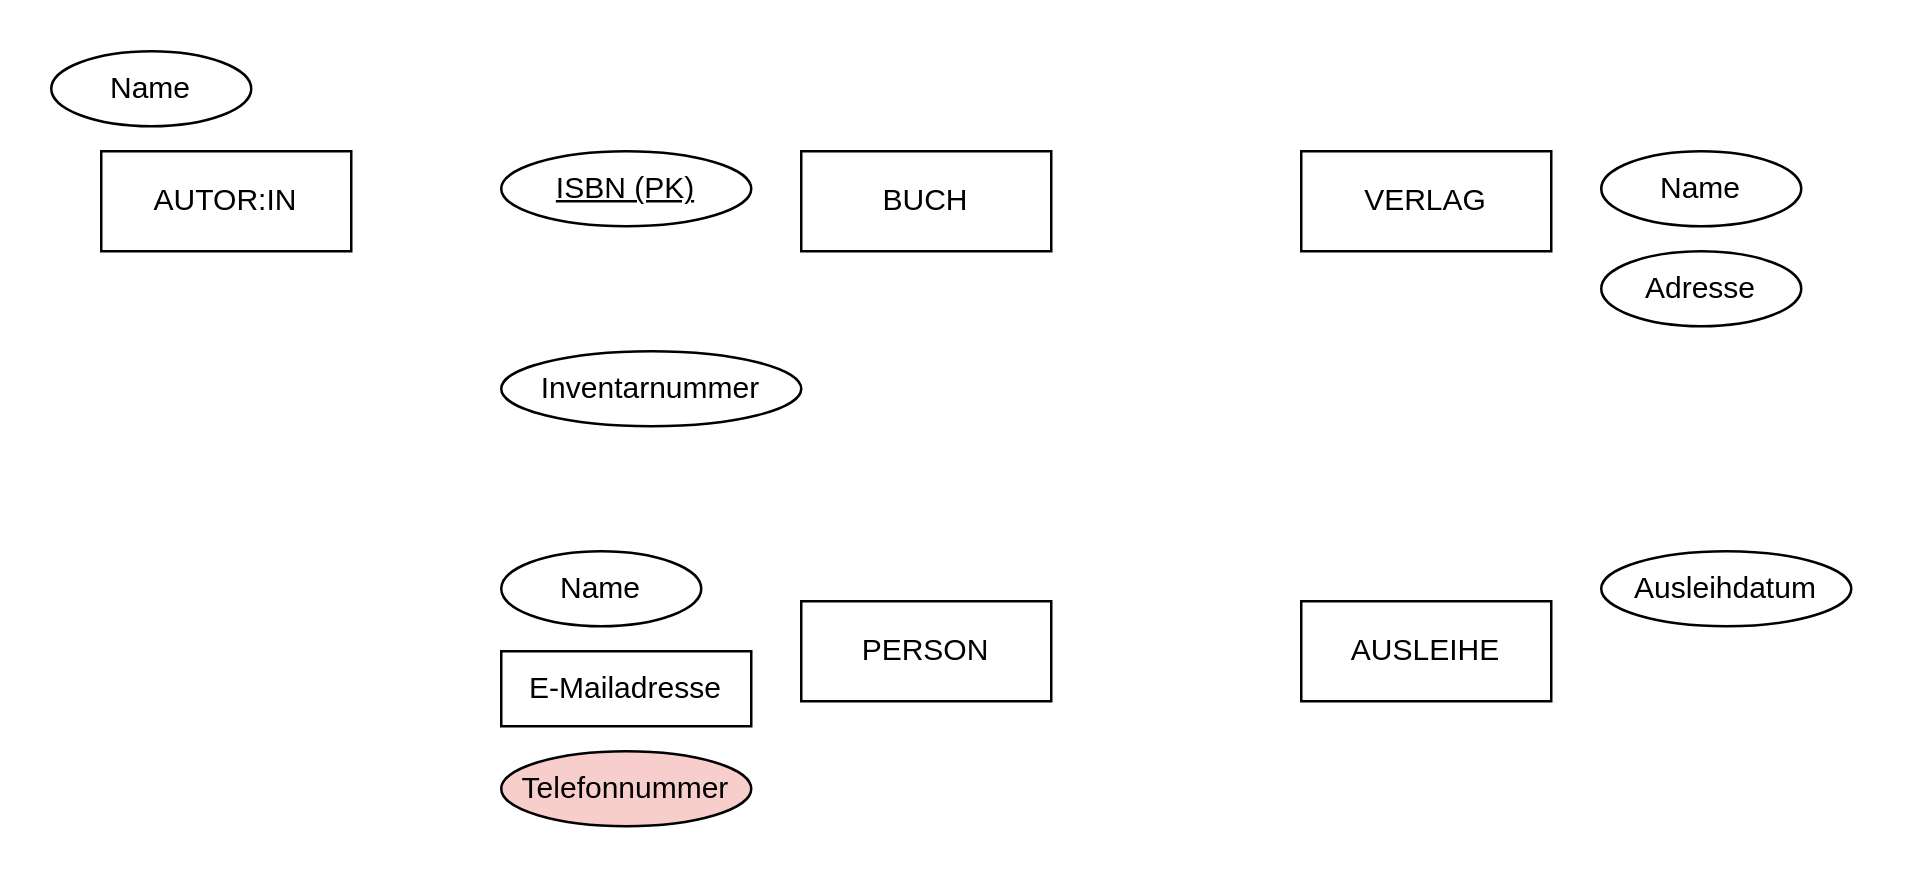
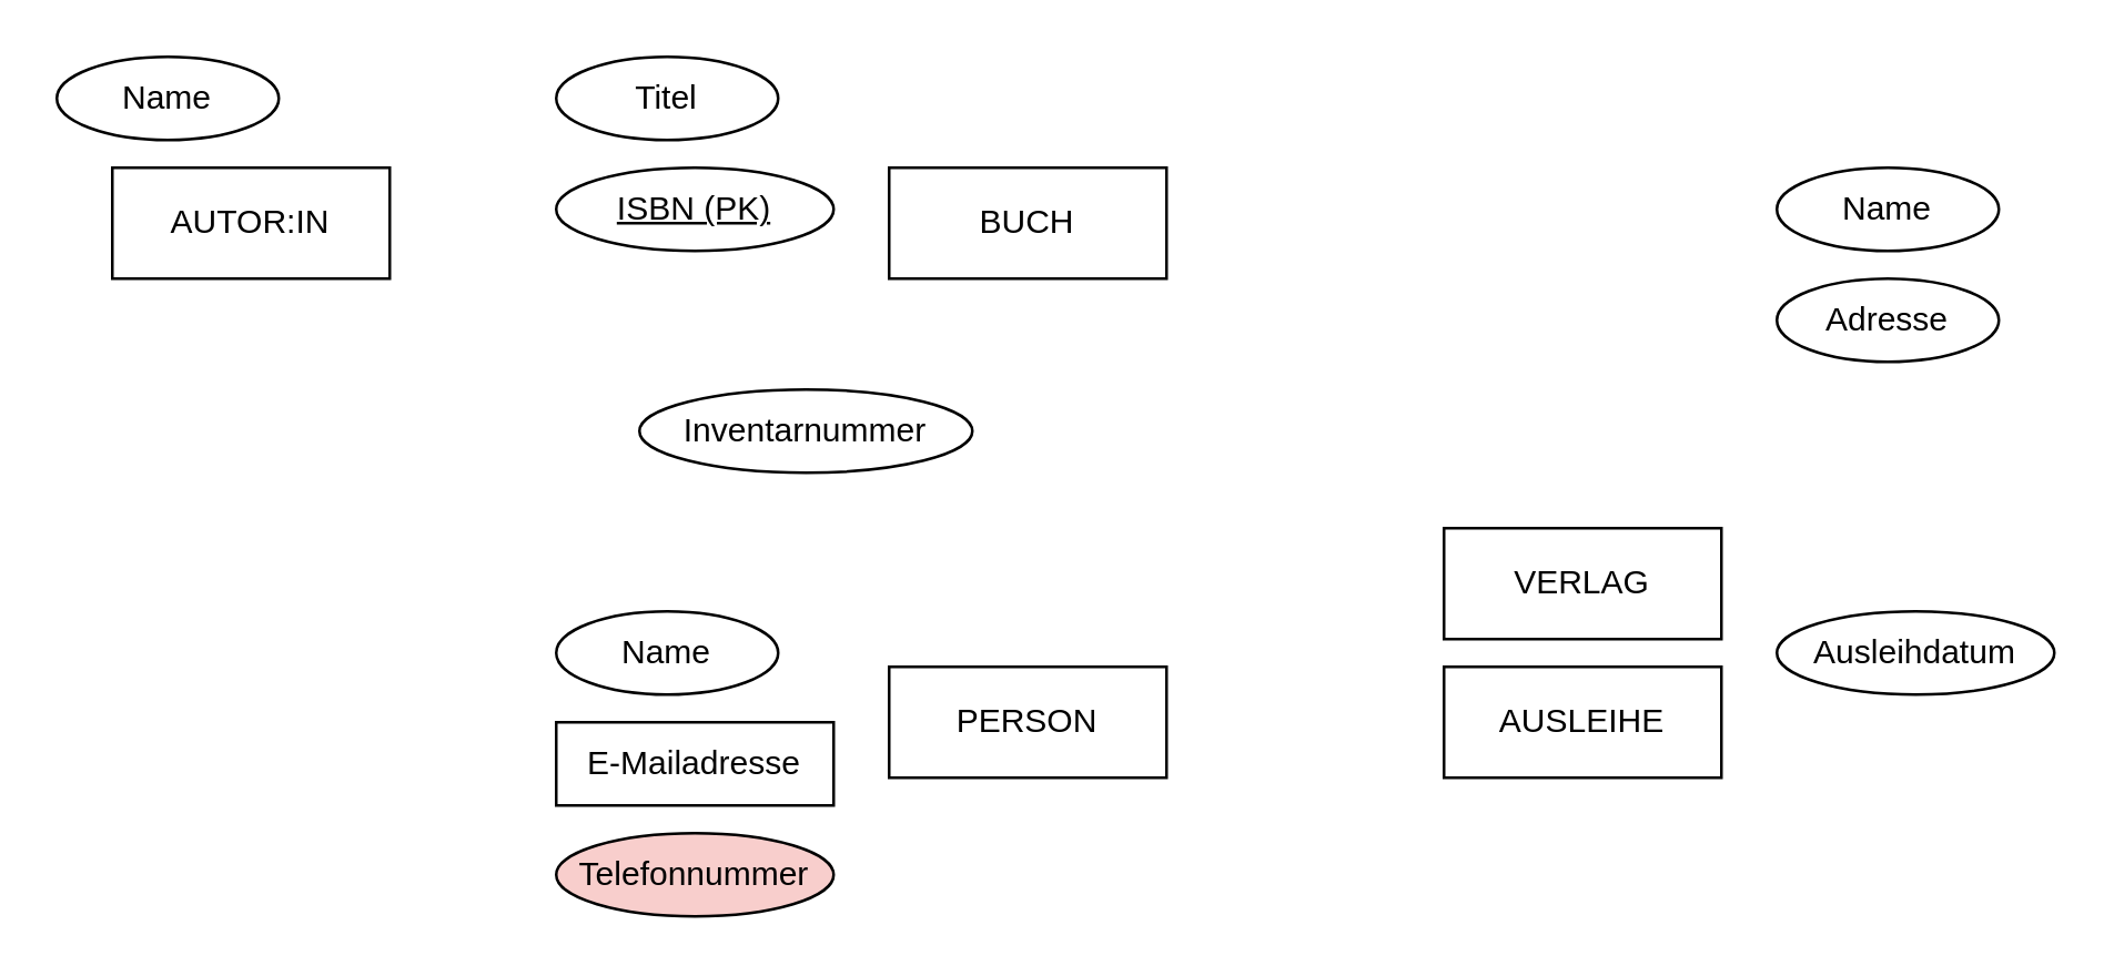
+ <mxCell id="3" value="Titel" style="ellipse;whiteSpace=wrap;html=1;" vertex="1" parent="1"><mxGeometry x="200" y="20" width="80" height="30" as="geometry" /></mxCell>
- <mxCell id="8" value="VERLAG" style="shape=rectangle;whiteSpace=wrap;html=1;" vertex="1" parent="1"><mxGeometry x="520" y="60" width="100" height="40" as="geometry" /></mxCell>
+ <mxCell id="8" value="VERLAG" style="shape=rectangle;whiteSpace=wrap;html=1;" vertex="1" parent="1"><mxGeometry x="520" y="190" width="100" height="40" as="geometry" /></mxCell>
- <mxCell id="5" value="Inventarnummer" style="ellipse;whiteSpace=wrap;html=1;" vertex="1" parent="1"><mxGeometry x="200" y="140" width="120" height="30" as="geometry" /></mxCell>
+ <mxCell id="5" value="Inventarnummer" style="ellipse;whiteSpace=wrap;html=1;" vertex="1" parent="1"><mxGeometry x="230" y="140" width="120" height="30" as="geometry" /></mxCell>
